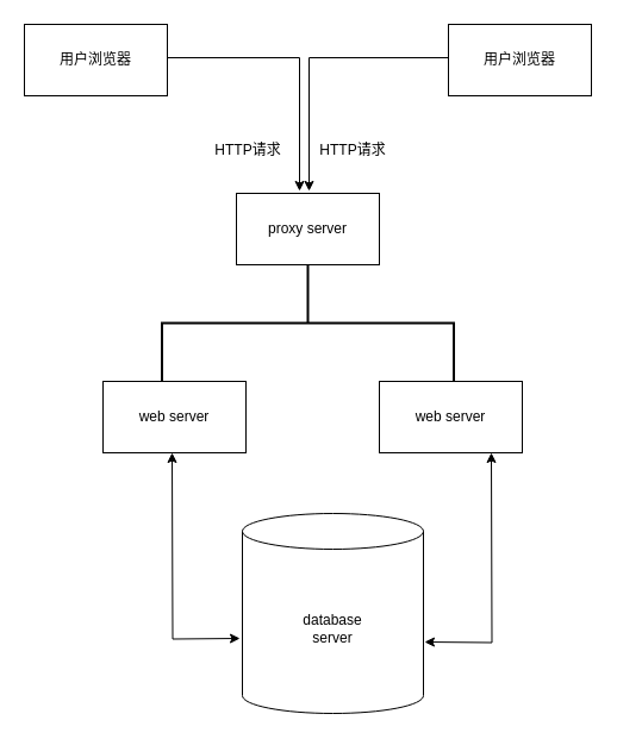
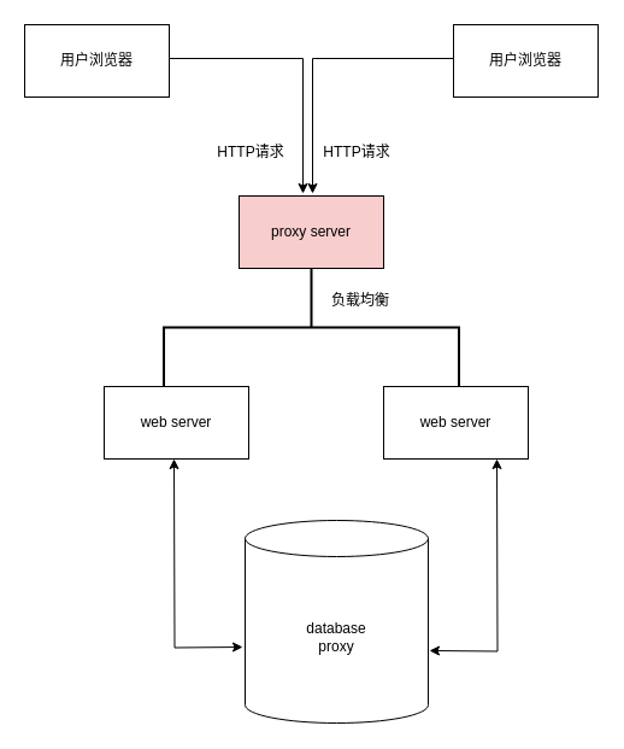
- <mxCell id="5" value="proxy server" style="rounded=0;whiteSpace=wrap;html=1;labelBackgroundColor=none;" vertex="1" parent="1"><mxGeometry x="198" y="162" width="120" height="60" as="geometry" /></mxCell>
+ <mxCell id="5" value="proxy server" style="rounded=0;whiteSpace=wrap;html=1;labelBackgroundColor=none;fillColor=#f8cecc;" vertex="1" parent="1"><mxGeometry x="198" y="162" width="120" height="60" as="geometry" /></mxCell>
+ <mxCell id="12" value="负载均衡" style="text;html=1;strokeColor=none;fillColor=none;align=center;verticalAlign=middle;whiteSpace=wrap;rounded=0;labelBackgroundColor=none;" vertex="1" parent="1"><mxGeometry x="269" y="234" width="60" height="30" as="geometry" /></mxCell>
- <mxCell id="2" value="database&lt;br&gt;server" style="shape=cylinder3;whiteSpace=wrap;html=1;boundedLbl=1;backgroundOutline=1;size=15;labelBackgroundColor=none;" vertex="1" parent="1"><mxGeometry x="203" y="431" width="152" height="168" as="geometry" /></mxCell>
+ <mxCell id="2" value="database&lt;br&gt;proxy" style="shape=cylinder3;whiteSpace=wrap;html=1;boundedLbl=1;backgroundOutline=1;size=15;labelBackgroundColor=none;" vertex="1" parent="1"><mxGeometry x="203" y="431" width="152" height="168" as="geometry" /></mxCell>
